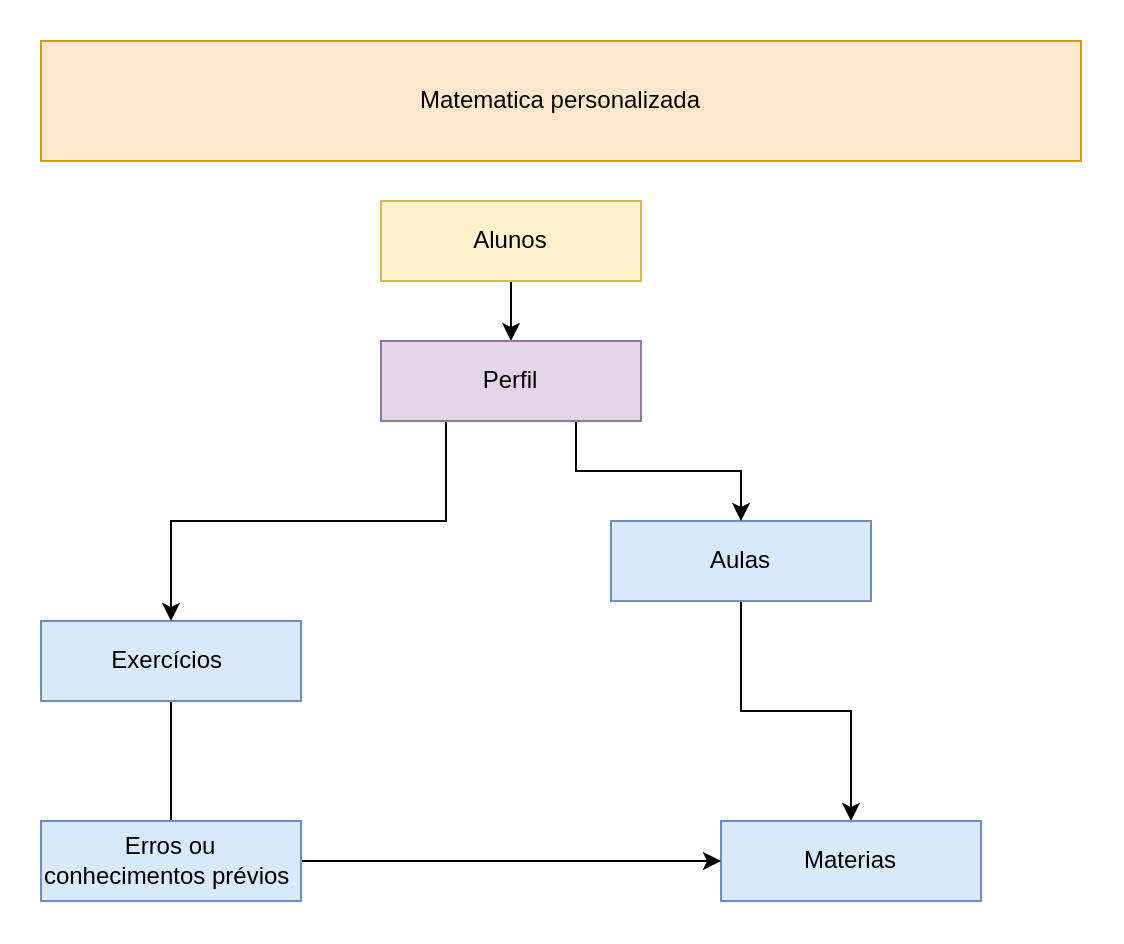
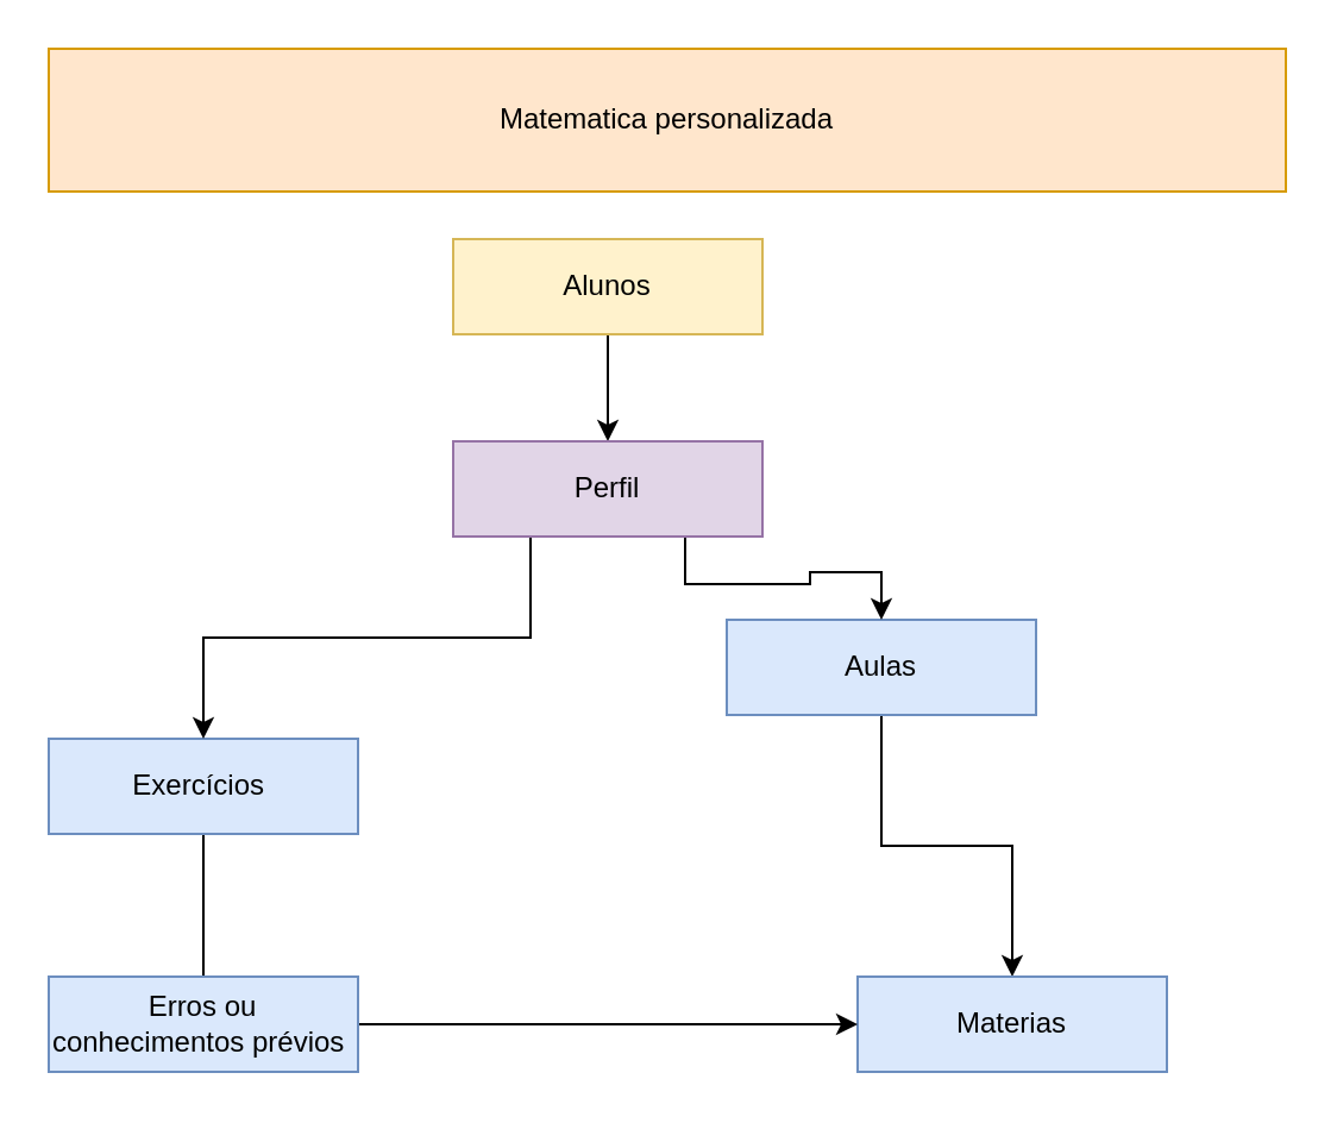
- <mxCell id="15" value="Perfil" style="rounded=0;whiteSpace=wrap;html=1;fillColor=#e1d5e7;strokeColor=#9673a6;" vertex="1" parent="1"><mxGeometry x="190" y="170" width="130" height="40" as="geometry" /></mxCell>
+ <mxCell id="15" value="Perfil" style="rounded=0;whiteSpace=wrap;html=1;fillColor=#e1d5e7;strokeColor=#9673a6;" vertex="1" parent="1"><mxGeometry x="190" y="185" width="130" height="40" as="geometry" /></mxCell>
